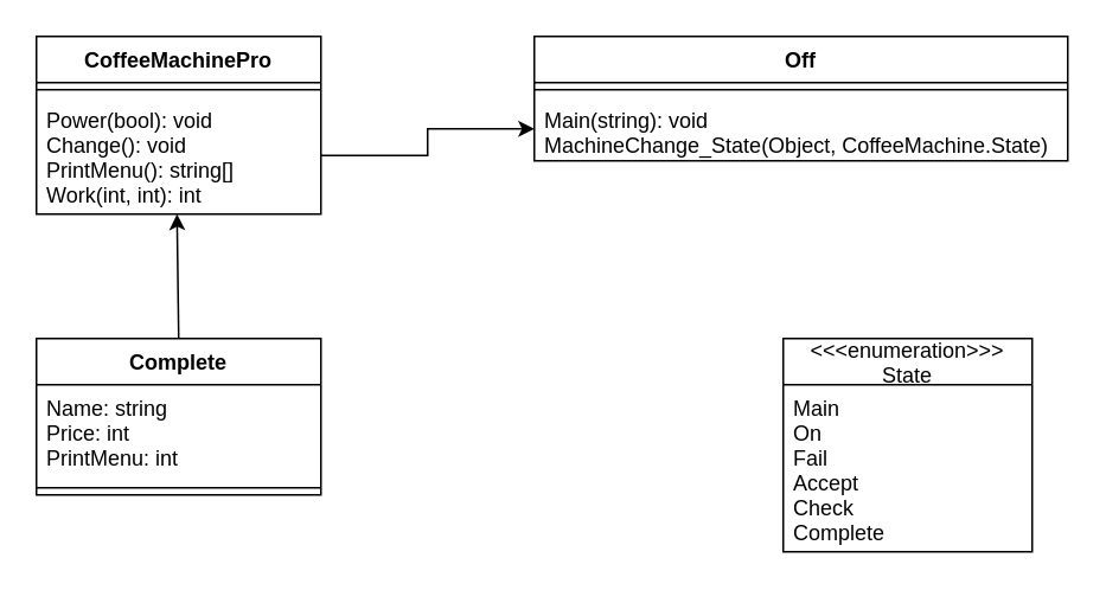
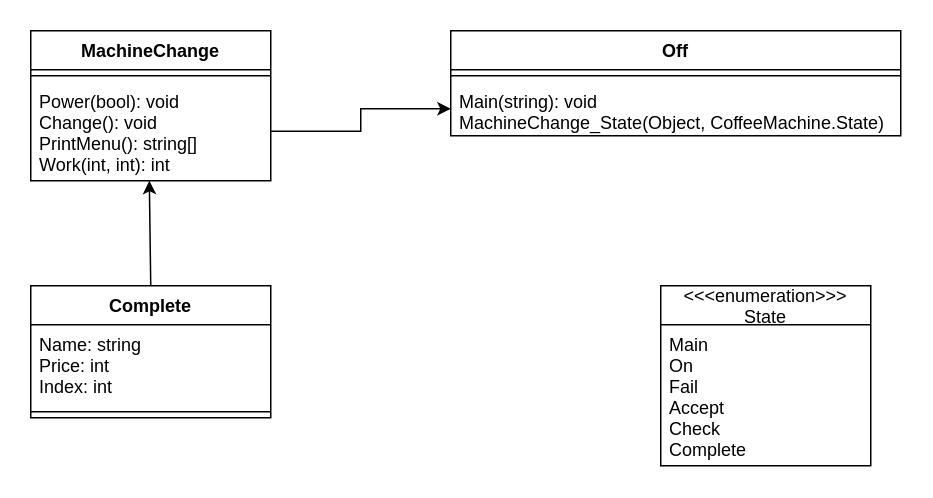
- <mxCell id="2" value="CoffeeMachinePro" style="swimlane;fontStyle=1;align=center;verticalAlign=top;childLayout=stackLayout;horizontal=1;startSize=26;horizontalStack=0;resizeParent=1;resizeParentMax=0;resizeLast=0;collapsible=1;marginBottom=0;" vertex="1" parent="1"><mxGeometry x="20" y="20" width="160" height="100" as="geometry" /></mxCell>
+ <mxCell id="2" value="MachineChange" style="swimlane;fontStyle=1;align=center;verticalAlign=top;childLayout=stackLayout;horizontal=1;startSize=26;horizontalStack=0;resizeParent=1;resizeParentMax=0;resizeLast=0;collapsible=1;marginBottom=0;" vertex="1" parent="1"><mxGeometry x="20" y="20" width="160" height="100" as="geometry" /></mxCell>
- <mxCell id="6" value="Name: string&#10;Price: int&#10;PrintMenu: int" style="text;strokeColor=none;fillColor=none;align=left;verticalAlign=top;spacingLeft=4;spacingRight=4;overflow=hidden;rotatable=0;points=[[0,0.5],[1,0.5]];portConstraint=eastwest;" vertex="1" parent="5"><mxGeometry y="26" width="160" height="54" as="geometry" /></mxCell>
+ <mxCell id="6" value="Name: string&#10;Price: int&#10;Index: int" style="text;strokeColor=none;fillColor=none;align=left;verticalAlign=top;spacingLeft=4;spacingRight=4;overflow=hidden;rotatable=0;points=[[0,0.5],[1,0.5]];portConstraint=eastwest;" vertex="1" parent="5"><mxGeometry y="26" width="160" height="54" as="geometry" /></mxCell>
